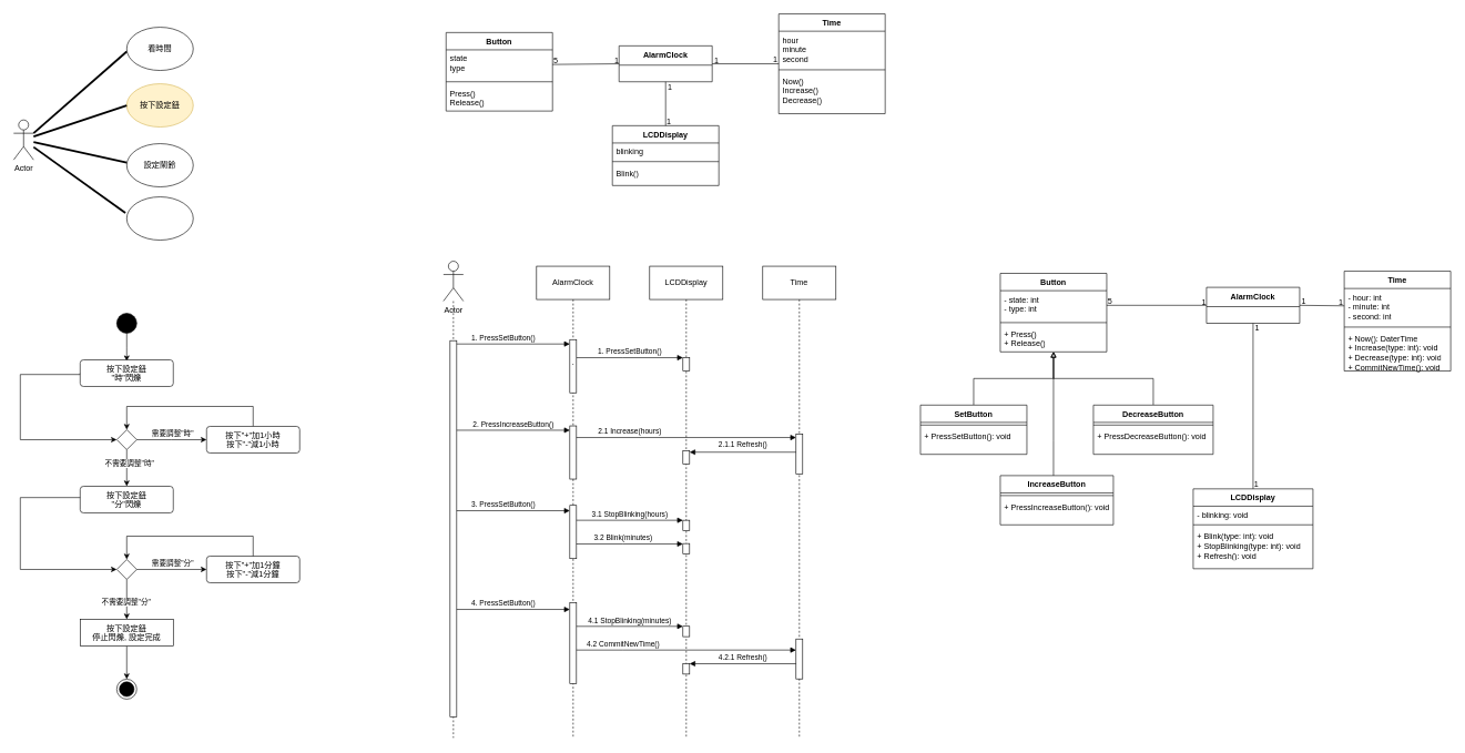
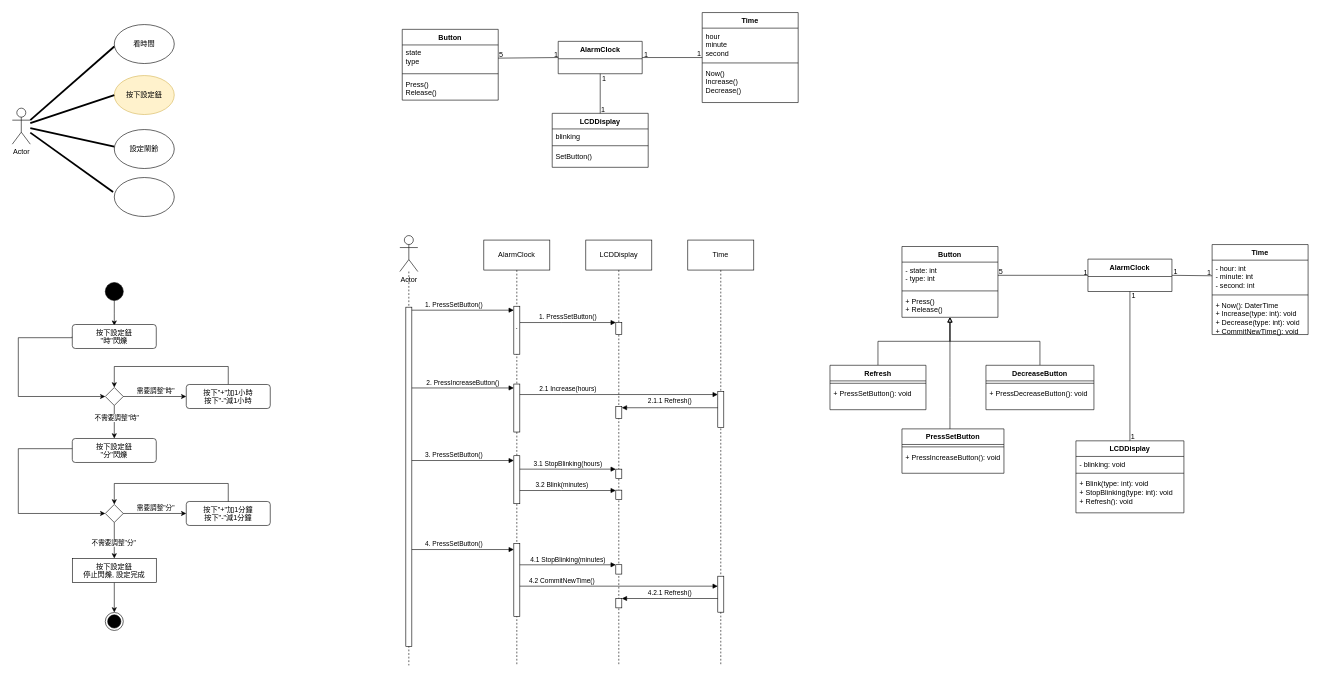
- <mxCell id="50" value="Blink()" style="text;strokeColor=none;fillColor=none;align=left;verticalAlign=top;spacingLeft=4;spacingRight=4;overflow=hidden;rotatable=0;points=[[0,0.5],[1,0.5]];portConstraint=eastwest;whiteSpace=wrap;html=1;" parent="47" vertex="1"><mxGeometry y="58" width="160" height="32" as="geometry" /></mxCell>
+ <mxCell id="50" value="SetButton()" style="text;strokeColor=none;fillColor=none;align=left;verticalAlign=top;spacingLeft=4;spacingRight=4;overflow=hidden;rotatable=0;points=[[0,0.5],[1,0.5]];portConstraint=eastwest;whiteSpace=wrap;html=1;" parent="47" vertex="1"><mxGeometry y="58" width="160" height="32" as="geometry" /></mxCell>
- <mxCell id="131" value="SetButton" style="swimlane;fontStyle=1;align=center;verticalAlign=top;childLayout=stackLayout;horizontal=1;startSize=26;horizontalStack=0;resizeParent=1;resizeParentMax=0;resizeLast=0;collapsible=1;marginBottom=0;whiteSpace=wrap;html=1;" parent="1" vertex="1"><mxGeometry x="1383" y="608" width="160" height="74" as="geometry" /></mxCell>
+ <mxCell id="131" value="Refresh" style="swimlane;fontStyle=1;align=center;verticalAlign=top;childLayout=stackLayout;horizontal=1;startSize=26;horizontalStack=0;resizeParent=1;resizeParentMax=0;resizeLast=0;collapsible=1;marginBottom=0;whiteSpace=wrap;html=1;" parent="1" vertex="1"><mxGeometry x="1383" y="608" width="160" height="74" as="geometry" /></mxCell>
- <mxCell id="123" value="IncreaseButton" style="swimlane;fontStyle=1;align=center;verticalAlign=top;childLayout=stackLayout;horizontal=1;startSize=26;horizontalStack=0;resizeParent=1;resizeParentMax=0;resizeLast=0;collapsible=1;marginBottom=0;whiteSpace=wrap;html=1;" parent="1" vertex="1"><mxGeometry x="1503" y="714" width="170" height="74" as="geometry" /></mxCell>
+ <mxCell id="123" value="PressSetButton" style="swimlane;fontStyle=1;align=center;verticalAlign=top;childLayout=stackLayout;horizontal=1;startSize=26;horizontalStack=0;resizeParent=1;resizeParentMax=0;resizeLast=0;collapsible=1;marginBottom=0;whiteSpace=wrap;html=1;" parent="1" vertex="1"><mxGeometry x="1503" y="714" width="170" height="74" as="geometry" /></mxCell>
